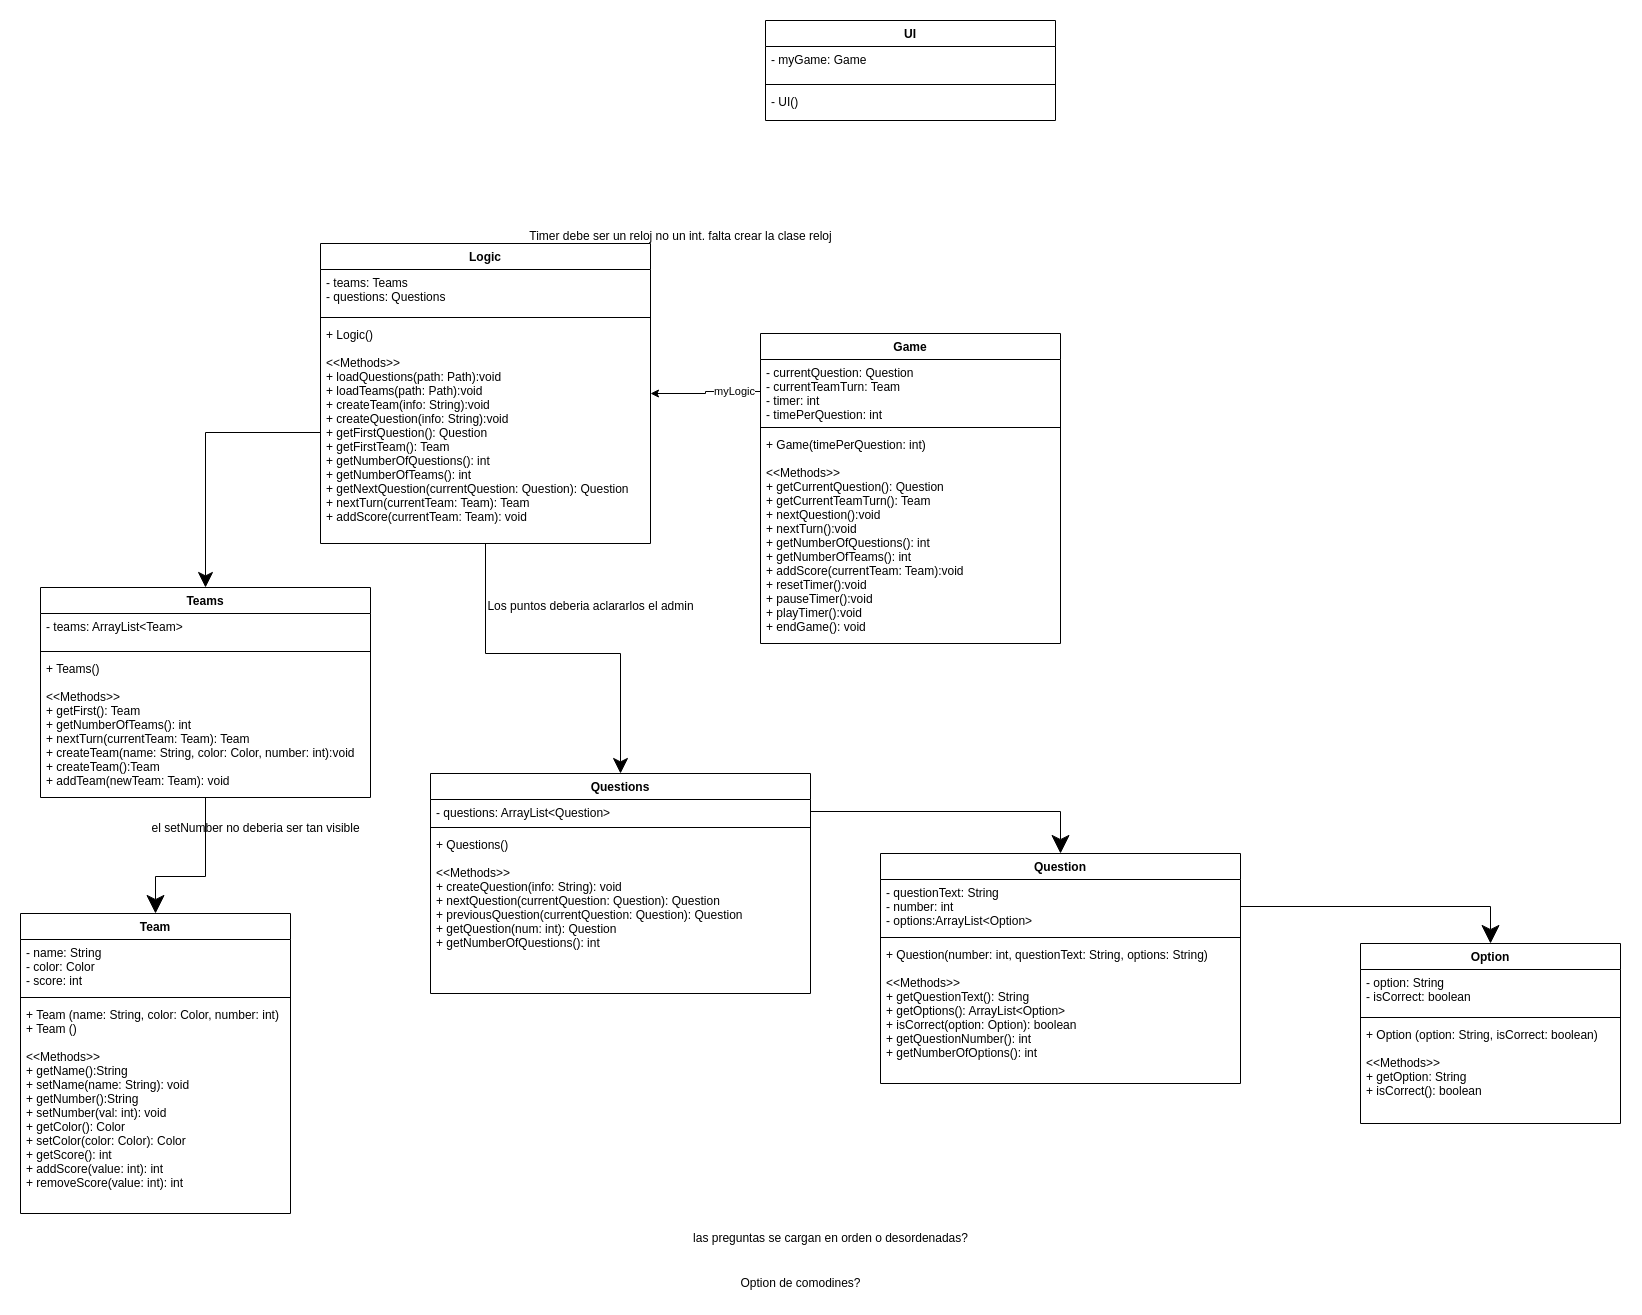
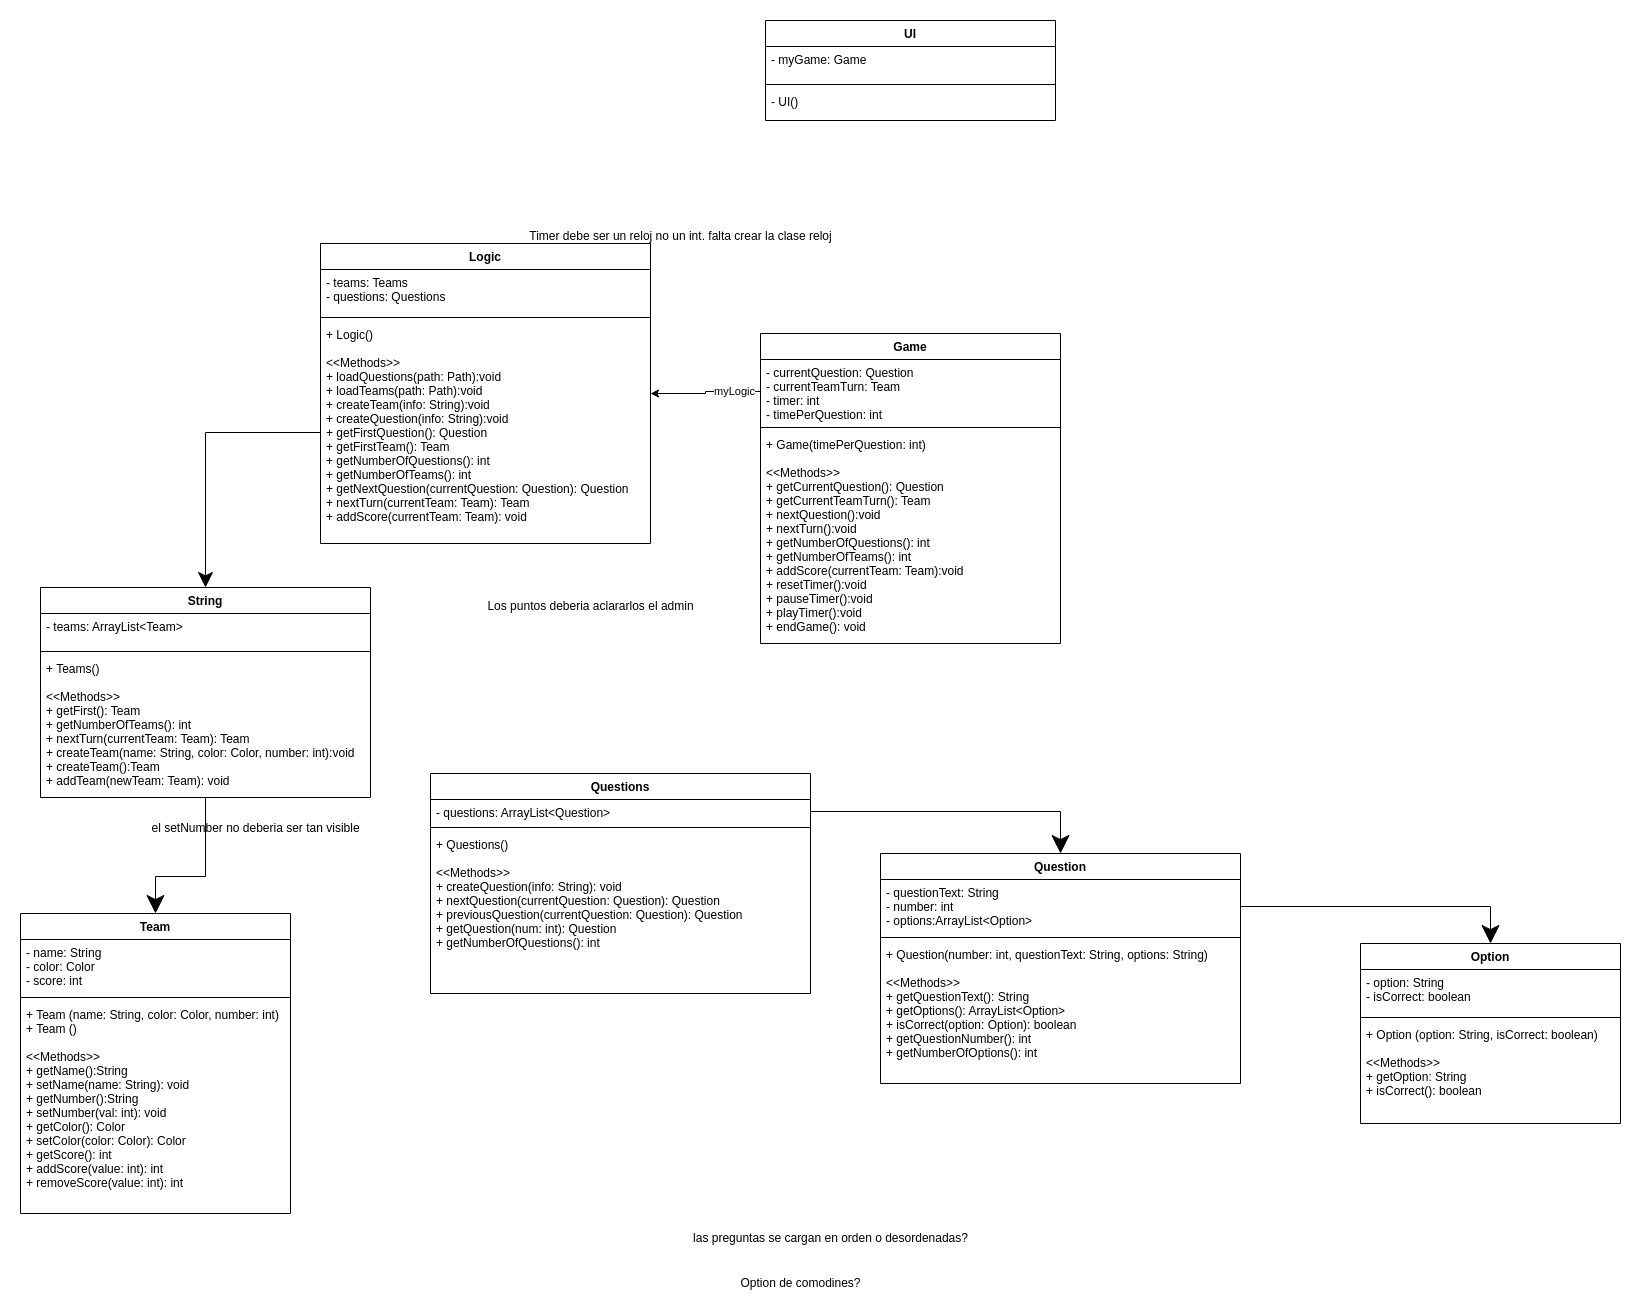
- <mxCell id="28" value="Teams" style="swimlane;fontStyle=1;align=center;verticalAlign=top;childLayout=stackLayout;horizontal=1;startSize=26;horizontalStack=0;resizeParent=1;resizeParentMax=0;resizeLast=0;collapsible=1;marginBottom=0;fontSize=12;" parent="1" vertex="1"><mxGeometry x="40" y="587" width="330" height="210" as="geometry" /></mxCell>
+ <mxCell id="28" value="String" style="swimlane;fontStyle=1;align=center;verticalAlign=top;childLayout=stackLayout;horizontal=1;startSize=26;horizontalStack=0;resizeParent=1;resizeParentMax=0;resizeLast=0;collapsible=1;marginBottom=0;fontSize=12;" parent="1" vertex="1"><mxGeometry x="40" y="587" width="330" height="210" as="geometry" /></mxCell>
- <mxCell id="10" style="edgeStyle=orthogonalEdgeStyle;rounded=0;orthogonalLoop=1;jettySize=auto;html=1;entryX=0.5;entryY=0;entryDx=0;entryDy=0;endArrow=classic;endFill=1;endSize=13;" parent="1" source="11" target="6" edge="1"><mxGeometry relative="1" as="geometry" /></mxCell>
